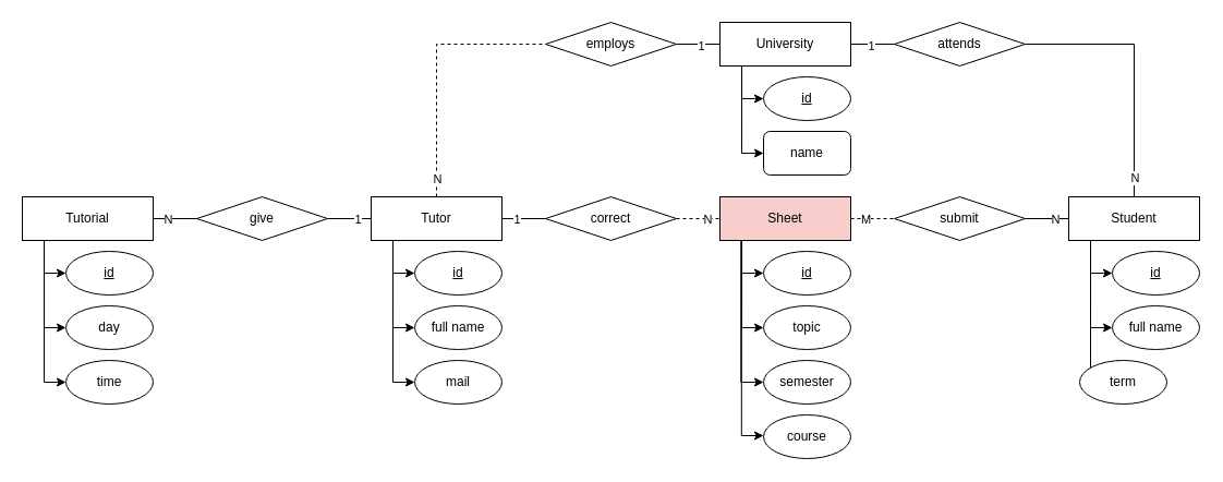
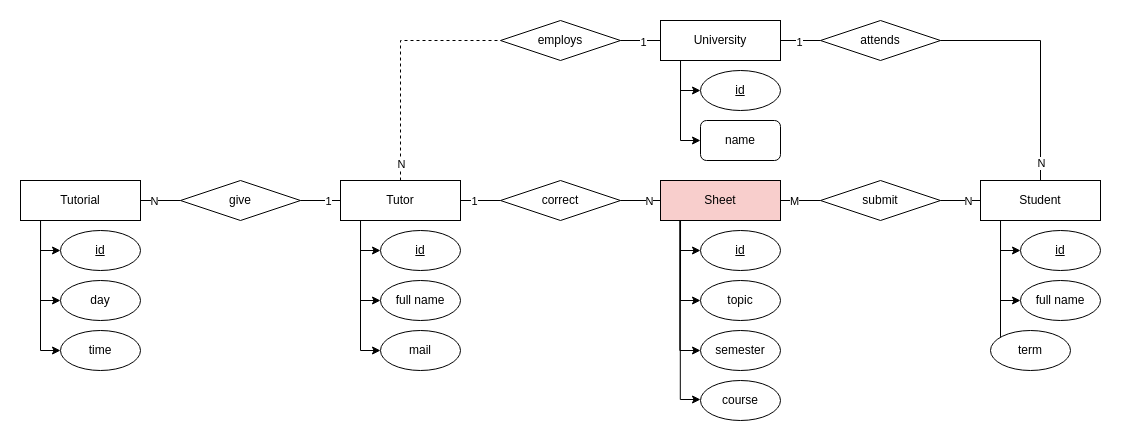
- <mxCell id="40" value="" style="endArrow=none;html=1;rounded=0;exitX=1;exitY=0.5;exitDx=0;exitDy=0;entryX=0;entryY=0.5;entryDx=0;entryDy=0;dashed=1;" edge="1" parent="1" source="37" target="24"><mxGeometry width="50" height="50" relative="1" as="geometry"><mxPoint x="470" y="210" as="sourcePoint" /><mxPoint x="510" y="210" as="targetPoint" /></mxGeometry></mxCell>
+ <mxCell id="40" value="" style="endArrow=none;html=1;rounded=0;exitX=1;exitY=0.5;exitDx=0;exitDy=0;entryX=0;entryY=0.5;entryDx=0;entryDy=0;" edge="1" parent="1" source="37" target="24"><mxGeometry width="50" height="50" relative="1" as="geometry"><mxPoint x="470" y="210" as="sourcePoint" /><mxPoint x="510" y="210" as="targetPoint" /></mxGeometry></mxCell>
- <mxCell id="43" value="" style="endArrow=none;html=1;rounded=0;exitX=1;exitY=0.5;exitDx=0;exitDy=0;entryX=0;entryY=0.5;entryDx=0;entryDy=0;dashed=1;" edge="1" parent="1" source="24" target="42"><mxGeometry width="50" height="50" relative="1" as="geometry"><mxPoint x="760" y="160" as="sourcePoint" /><mxPoint x="810" y="110" as="targetPoint" /></mxGeometry></mxCell>
+ <mxCell id="43" value="" style="endArrow=none;html=1;rounded=0;exitX=1;exitY=0.5;exitDx=0;exitDy=0;entryX=0;entryY=0.5;entryDx=0;entryDy=0;" edge="1" parent="1" source="24" target="42"><mxGeometry width="50" height="50" relative="1" as="geometry"><mxPoint x="760" y="160" as="sourcePoint" /><mxPoint x="810" y="110" as="targetPoint" /></mxGeometry></mxCell>
